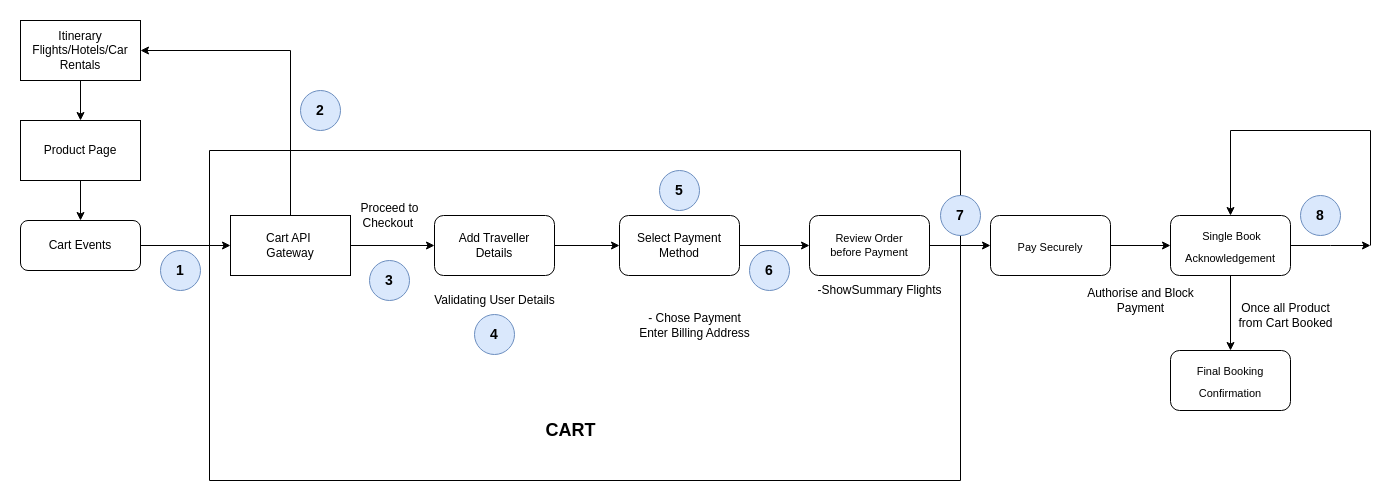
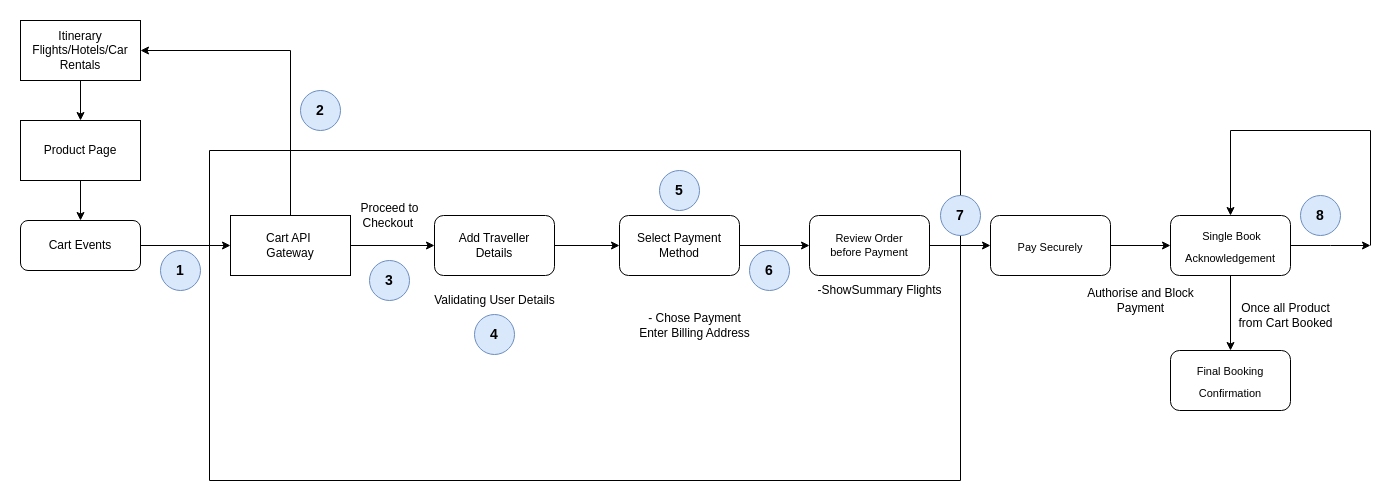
- <mxCell id="35" value="&lt;b&gt;&lt;font style=&quot;font-size: 18px&quot;&gt;CART&lt;/font&gt;&lt;/b&gt;" style="text;html=1;align=center;verticalAlign=middle;resizable=0;points=[];autosize=1;strokeColor=none;fillColor=none;" parent="1" vertex="1"><mxGeometry x="535" y="420" width="70" height="20" as="geometry" /></mxCell>
